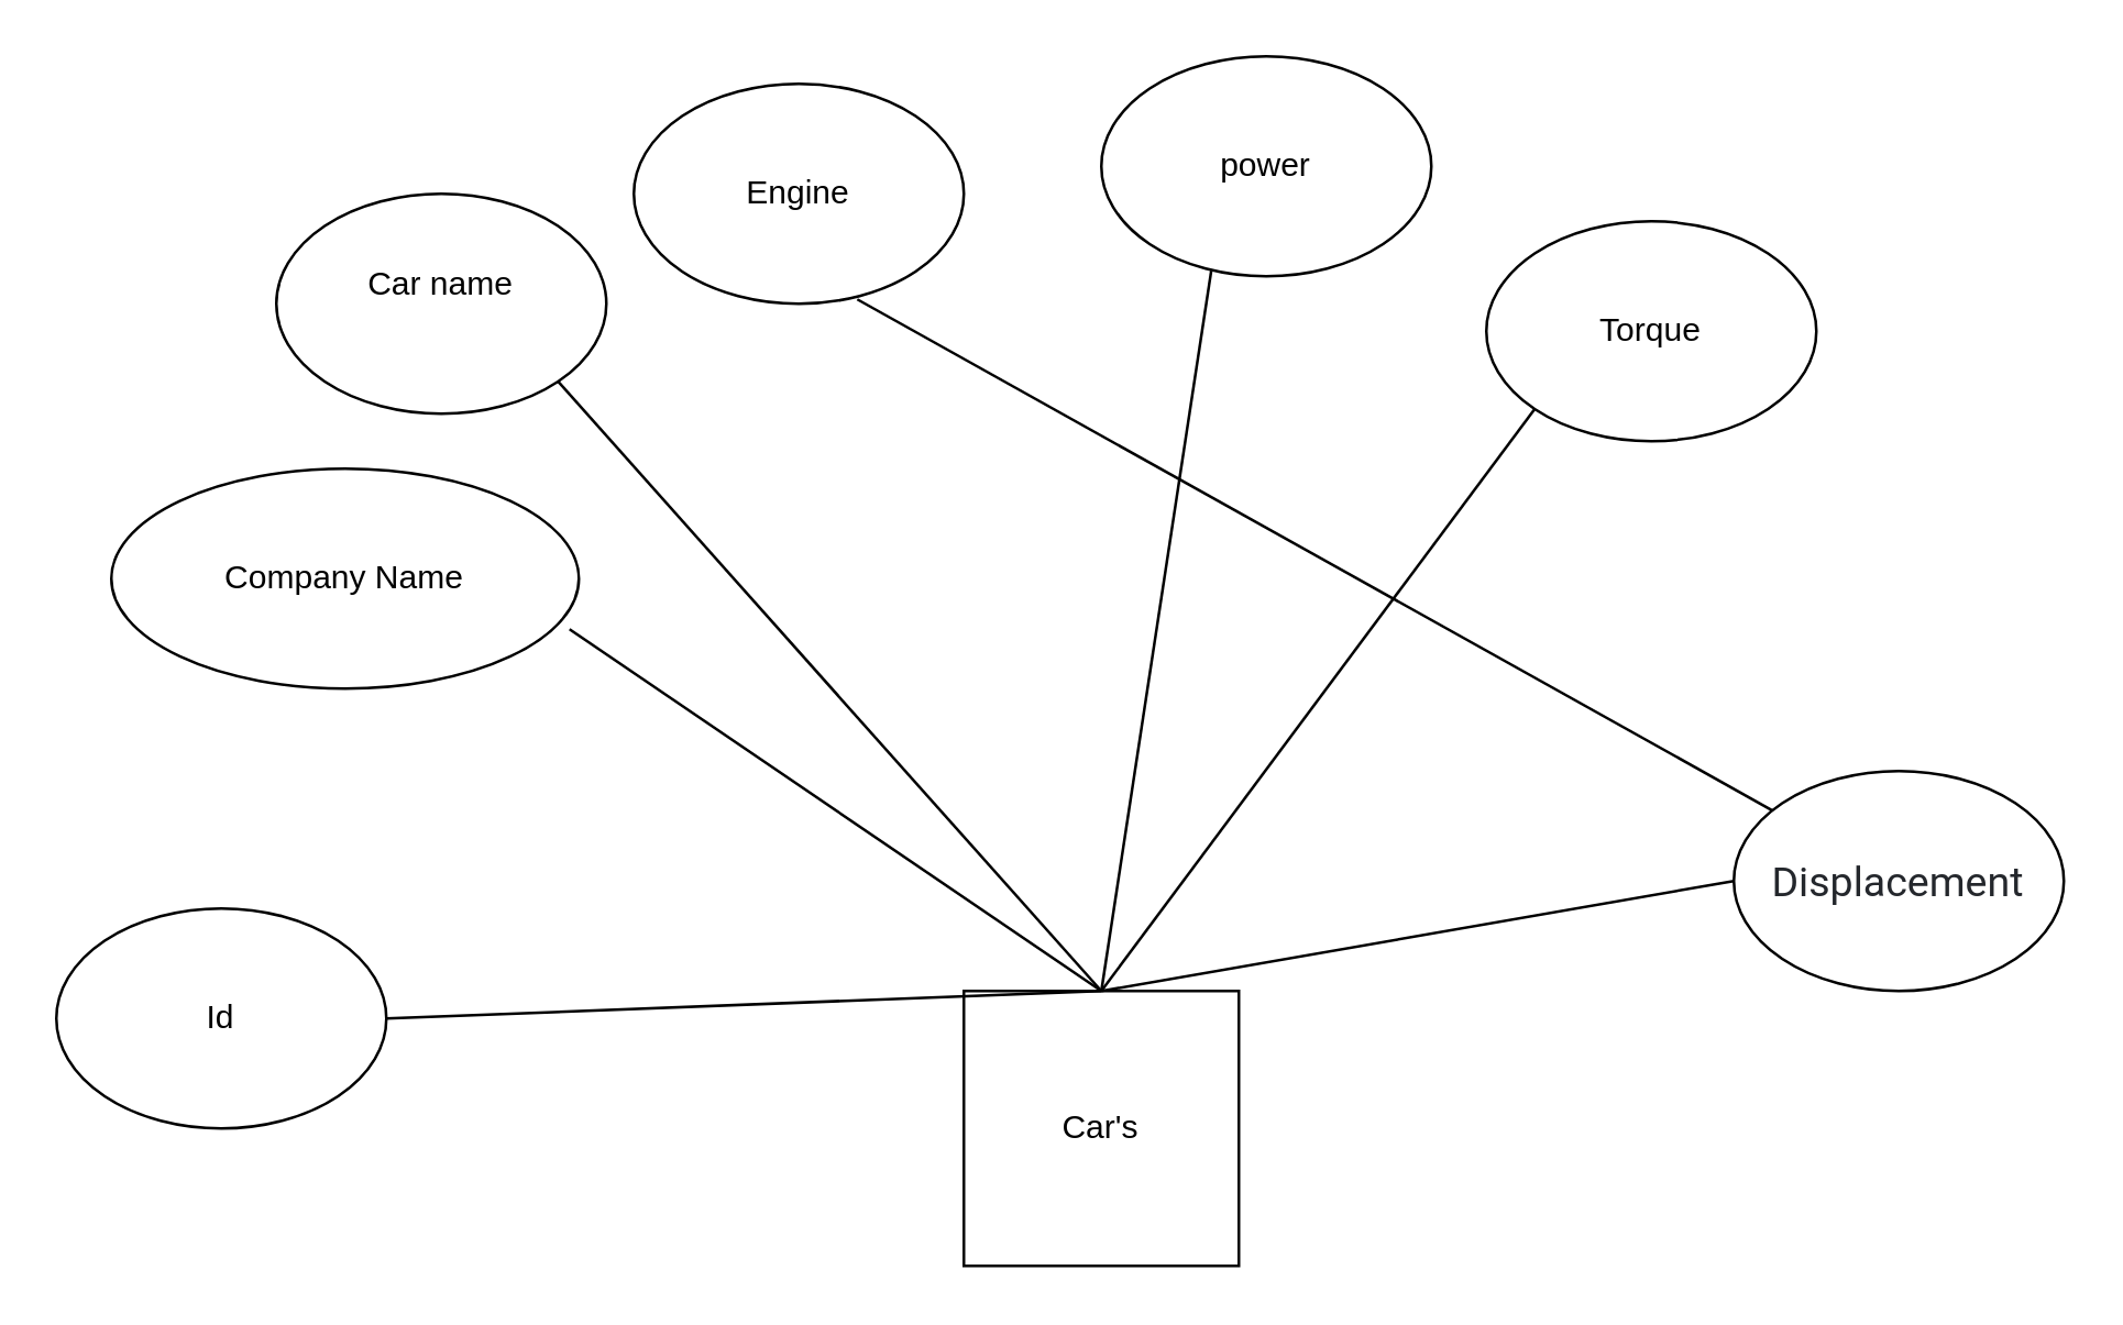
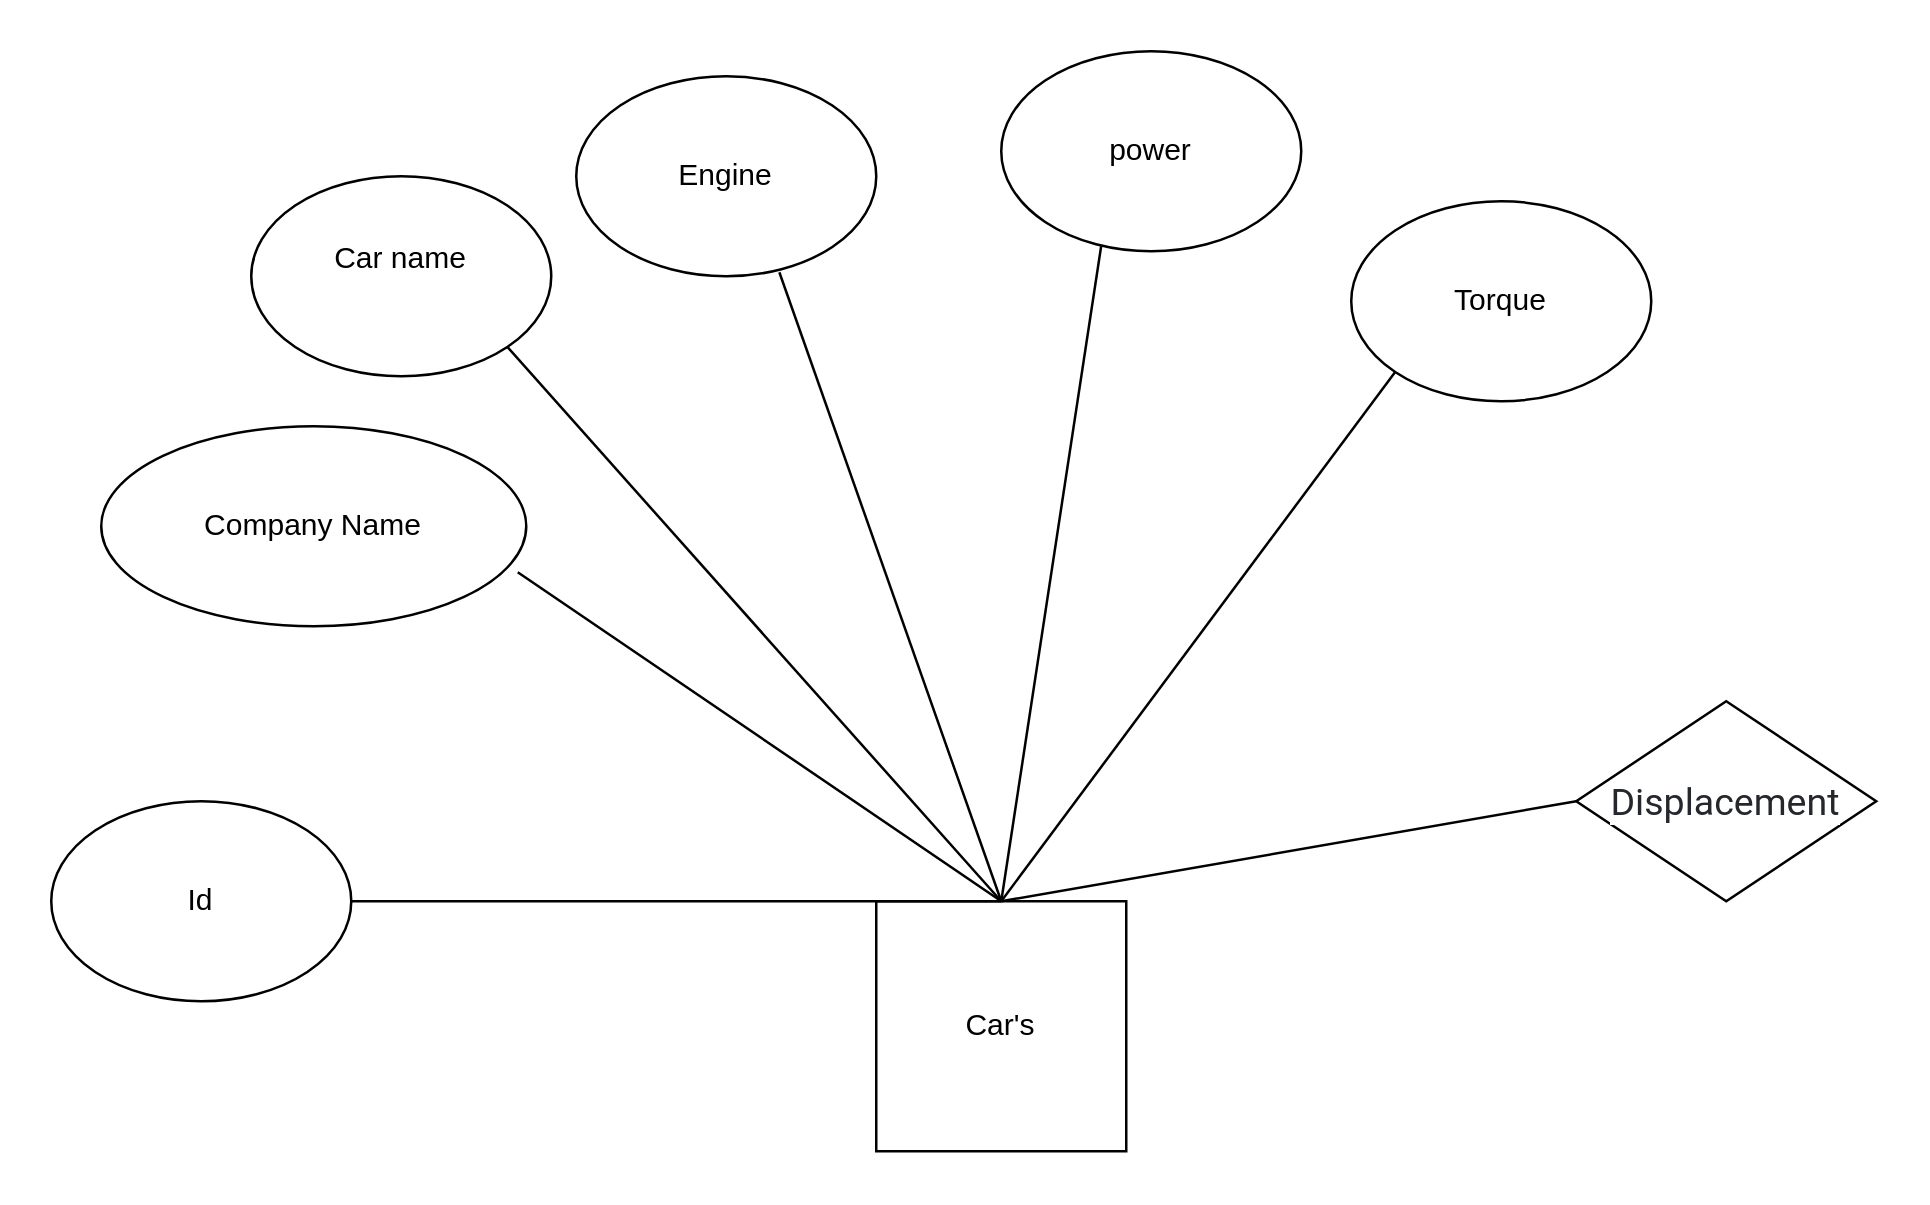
- <mxCell id="13" value="" style="endArrow=none;html=1;rounded=0;exitX=0.677;exitY=0.98;exitDx=0;exitDy=0;exitPerimeter=0;" edge="1" parent="1" source="5" target="8"><mxGeometry width="50" height="50" relative="1" as="geometry"><mxPoint x="212" y="148" as="sourcePoint" /><mxPoint x="410" y="370" as="targetPoint" /></mxGeometry></mxCell>
+ <mxCell id="13" value="" style="endArrow=none;html=1;rounded=0;entryX=0.5;entryY=0;entryDx=0;entryDy=0;exitX=0.677;exitY=0.98;exitDx=0;exitDy=0;exitPerimeter=0;" edge="1" parent="1" source="5" target="2"><mxGeometry width="50" height="50" relative="1" as="geometry"><mxPoint x="212" y="148" as="sourcePoint" /><mxPoint x="410" y="370" as="targetPoint" /></mxGeometry></mxCell>
- <mxCell id="8" value="&lt;div style=&quot;text-align: start;&quot;&gt;&lt;font face=&quot;roboto, sans-serif, Arial&quot; color=&quot;#24272c&quot;&gt;&lt;span style=&quot;font-size: 15px; background-color: rgb(255, 255, 255);&quot;&gt;Displacement&lt;/span&gt;&lt;/font&gt;&lt;/div&gt;" style="ellipse;whiteSpace=wrap;html=1;" vertex="1" parent="1"><mxGeometry x="630" y="280" width="120" height="80" as="geometry" /></mxCell>
+ <mxCell id="8" value="&lt;div style=&quot;text-align: start;&quot;&gt;&lt;font face=&quot;roboto, sans-serif, Arial&quot; color=&quot;#24272c&quot;&gt;&lt;span style=&quot;font-size: 15px; background-color: rgb(255, 255, 255);&quot;&gt;Displacement&lt;/span&gt;&lt;/font&gt;&lt;/div&gt;" style="rhombus;whiteSpace=wrap;html=1;" vertex="1" parent="1"><mxGeometry x="630" y="280" width="120" height="80" as="geometry" /></mxCell>
- <mxCell id="3" value="Id" style="ellipse;whiteSpace=wrap;html=1;" vertex="1" parent="1"><mxGeometry x="20" y="330" width="120" height="80" as="geometry" /></mxCell>
+ <mxCell id="3" value="Id" style="ellipse;whiteSpace=wrap;html=1;" vertex="1" parent="1"><mxGeometry x="20" y="320" width="120" height="80" as="geometry" /></mxCell>
